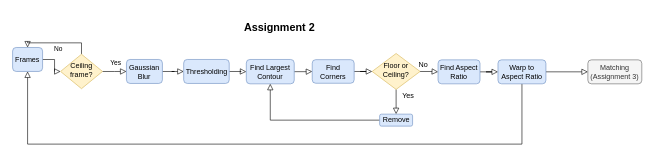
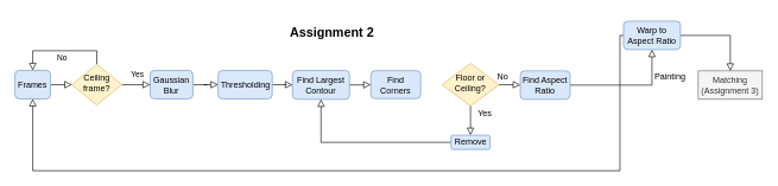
- <mxCell id="15" value="Frames" style="rounded=1;whiteSpace=wrap;html=1;fontSize=12;glass=0;strokeWidth=1;shadow=0;fillColor=#dae8fc;strokeColor=#6c8ebf;" vertex="1" parent="1"><mxGeometry x="20" y="78.75" width="50" height="40" as="geometry" /></mxCell>
+ <mxCell id="15" value="Frames" style="rounded=1;whiteSpace=wrap;html=1;fontSize=12;glass=0;strokeWidth=1;shadow=0;fillColor=#dae8fc;strokeColor=#6c8ebf;" vertex="1" parent="1"><mxGeometry x="20" y="98.75" width="50" height="40" as="geometry" /></mxCell>
+ <mxCell id="28" value="Painting" style="text;html=1;align=center;verticalAlign=middle;resizable=0;points=[];autosize=1;" vertex="1" parent="1"><mxGeometry x="910" y="97.5" width="60" height="20" as="geometry" /></mxCell>
- <mxCell id="16" style="edgeStyle=orthogonalEdgeStyle;rounded=0;orthogonalLoop=1;jettySize=auto;html=1;shadow=0;strokeWidth=1;labelBackgroundColor=none;endFill=0;endArrow=block;endSize=8;" edge="1" parent="1" source="17" target="13"><mxGeometry relative="1" as="geometry" /></mxCell>
- <mxCell id="24" value="Warp to Aspect Ratio" style="rounded=1;whiteSpace=wrap;html=1;fontSize=12;glass=0;strokeWidth=1;shadow=0;fillColor=#dae8fc;strokeColor=#6c8ebf;" vertex="1" parent="1"><mxGeometry x="830" y="99.37" width="80" height="40" as="geometry" /></mxCell>
+ <mxCell id="24" value="Warp to Aspect Ratio" style="rounded=1;whiteSpace=wrap;html=1;fontSize=12;glass=0;strokeWidth=1;shadow=0;fillColor=#dae8fc;strokeColor=#6c8ebf;" vertex="1" parent="1"><mxGeometry x="875" y="29.37" width="80" height="40" as="geometry" /></mxCell>
- <mxCell id="25" value="&lt;div&gt;Matching&lt;br&gt;&lt;/div&gt;&lt;div&gt;(Assignment 3)&lt;/div&gt;" style="rounded=1;whiteSpace=wrap;html=1;fontSize=12;glass=0;strokeWidth=1;shadow=0;fillColor=#f5f5f5;strokeColor=#666666;fontColor=#333333;" vertex="1" parent="1"><mxGeometry x="980" y="99.37" width="90" height="40" as="geometry" /></mxCell>
+ <mxCell id="25" value="&lt;div&gt;Matching&lt;br&gt;&lt;/div&gt;&lt;div&gt;(Assignment 3)&lt;/div&gt;" style="whiteSpace=wrap;html=1;fontSize=12;glass=0;strokeWidth=1;shadow=0;fillColor=#f5f5f5;strokeColor=#666666;fontColor=#333333;rounded=0;" vertex="1" parent="1"><mxGeometry x="980" y="99.37" width="90" height="40" as="geometry" /></mxCell>
